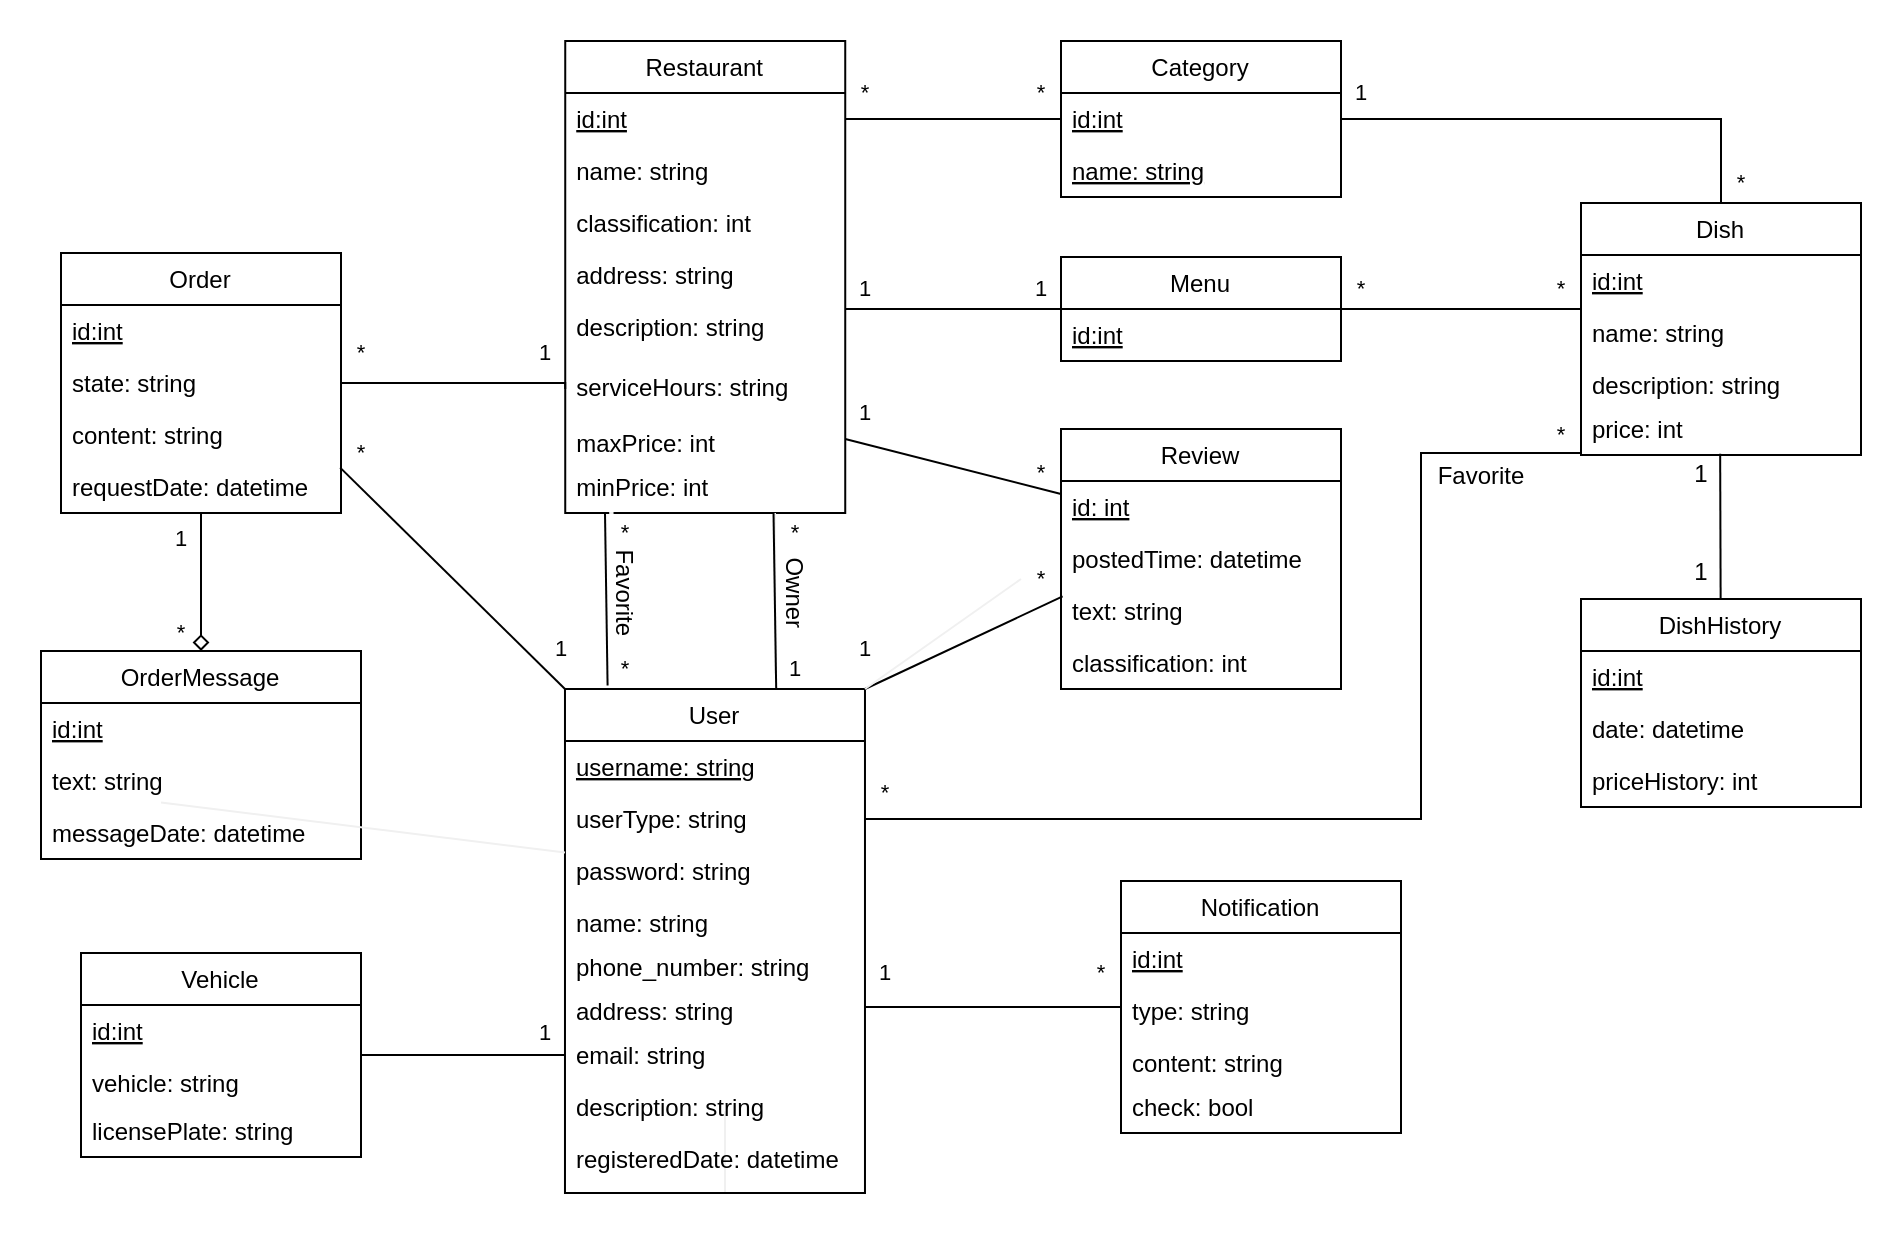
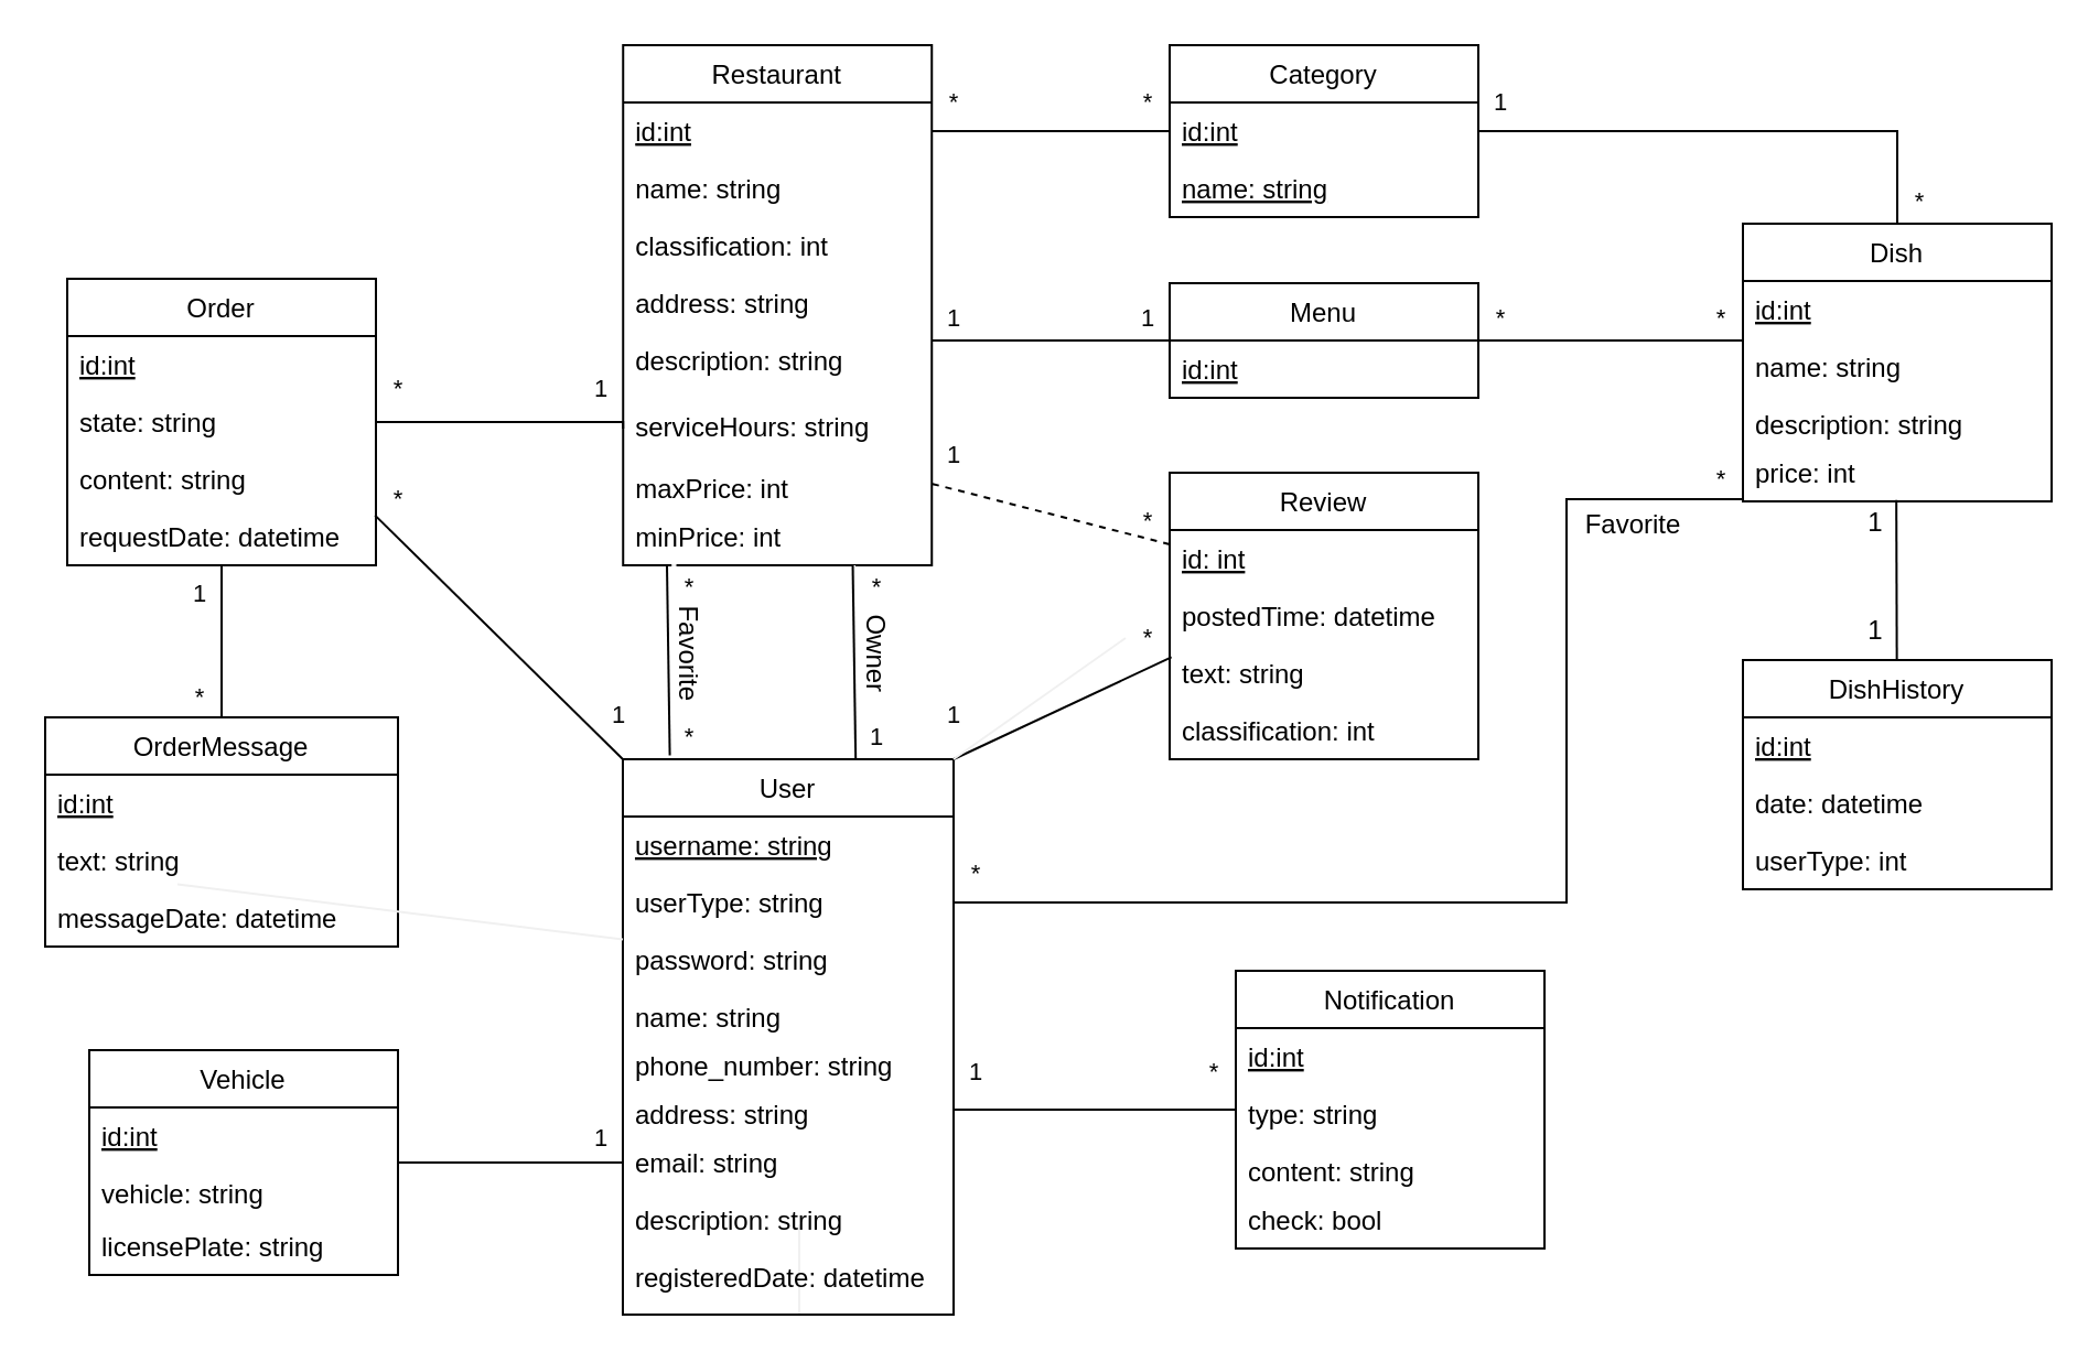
- <mxCell id="15" style="edgeStyle=none;html=1;exitX=0;exitY=0.25;exitDx=0;exitDy=0;entryX=1;entryY=0.5;entryDx=0;entryDy=0;endArrow=none;endFill=0;" parent="1" source="16" target="28" edge="1"><mxGeometry relative="1" as="geometry" /></mxCell>
+ <mxCell id="15" style="edgeStyle=none;html=1;exitX=0;exitY=0.25;exitDx=0;exitDy=0;entryX=1;entryY=0.5;entryDx=0;entryDy=0;endArrow=none;endFill=0;dashed=1;" parent="1" source="16" target="28" edge="1"><mxGeometry relative="1" as="geometry" /></mxCell>
- <mxCell id="36" style="edgeStyle=orthogonalEdgeStyle;rounded=0;orthogonalLoop=1;jettySize=auto;html=1;entryX=0.5;entryY=0;entryDx=0;entryDy=0;endArrow=diamond;endFill=0;" parent="1" source="37" target="48" edge="1"><mxGeometry relative="1" as="geometry" /></mxCell>
+ <mxCell id="36" style="edgeStyle=orthogonalEdgeStyle;rounded=0;orthogonalLoop=1;jettySize=auto;html=1;entryX=0.5;entryY=0;entryDx=0;entryDy=0;endArrow=none;endFill=0;" parent="1" source="37" target="48" edge="1"><mxGeometry relative="1" as="geometry" /></mxCell>
- <mxCell id="78" value="priceHistory: int" style="text;strokeColor=none;fillColor=none;align=left;verticalAlign=top;spacingLeft=4;spacingRight=4;overflow=hidden;rotatable=0;points=[[0,0.5],[1,0.5]];portConstraint=eastwest;" parent="75" vertex="1"><mxGeometry y="78" width="140" height="26" as="geometry" /></mxCell>
+ <mxCell id="78" value="userType: int" style="text;strokeColor=none;fillColor=none;align=left;verticalAlign=top;spacingLeft=4;spacingRight=4;overflow=hidden;rotatable=0;points=[[0,0.5],[1,0.5]];portConstraint=eastwest;" parent="75" vertex="1"><mxGeometry y="78" width="140" height="26" as="geometry" /></mxCell>
